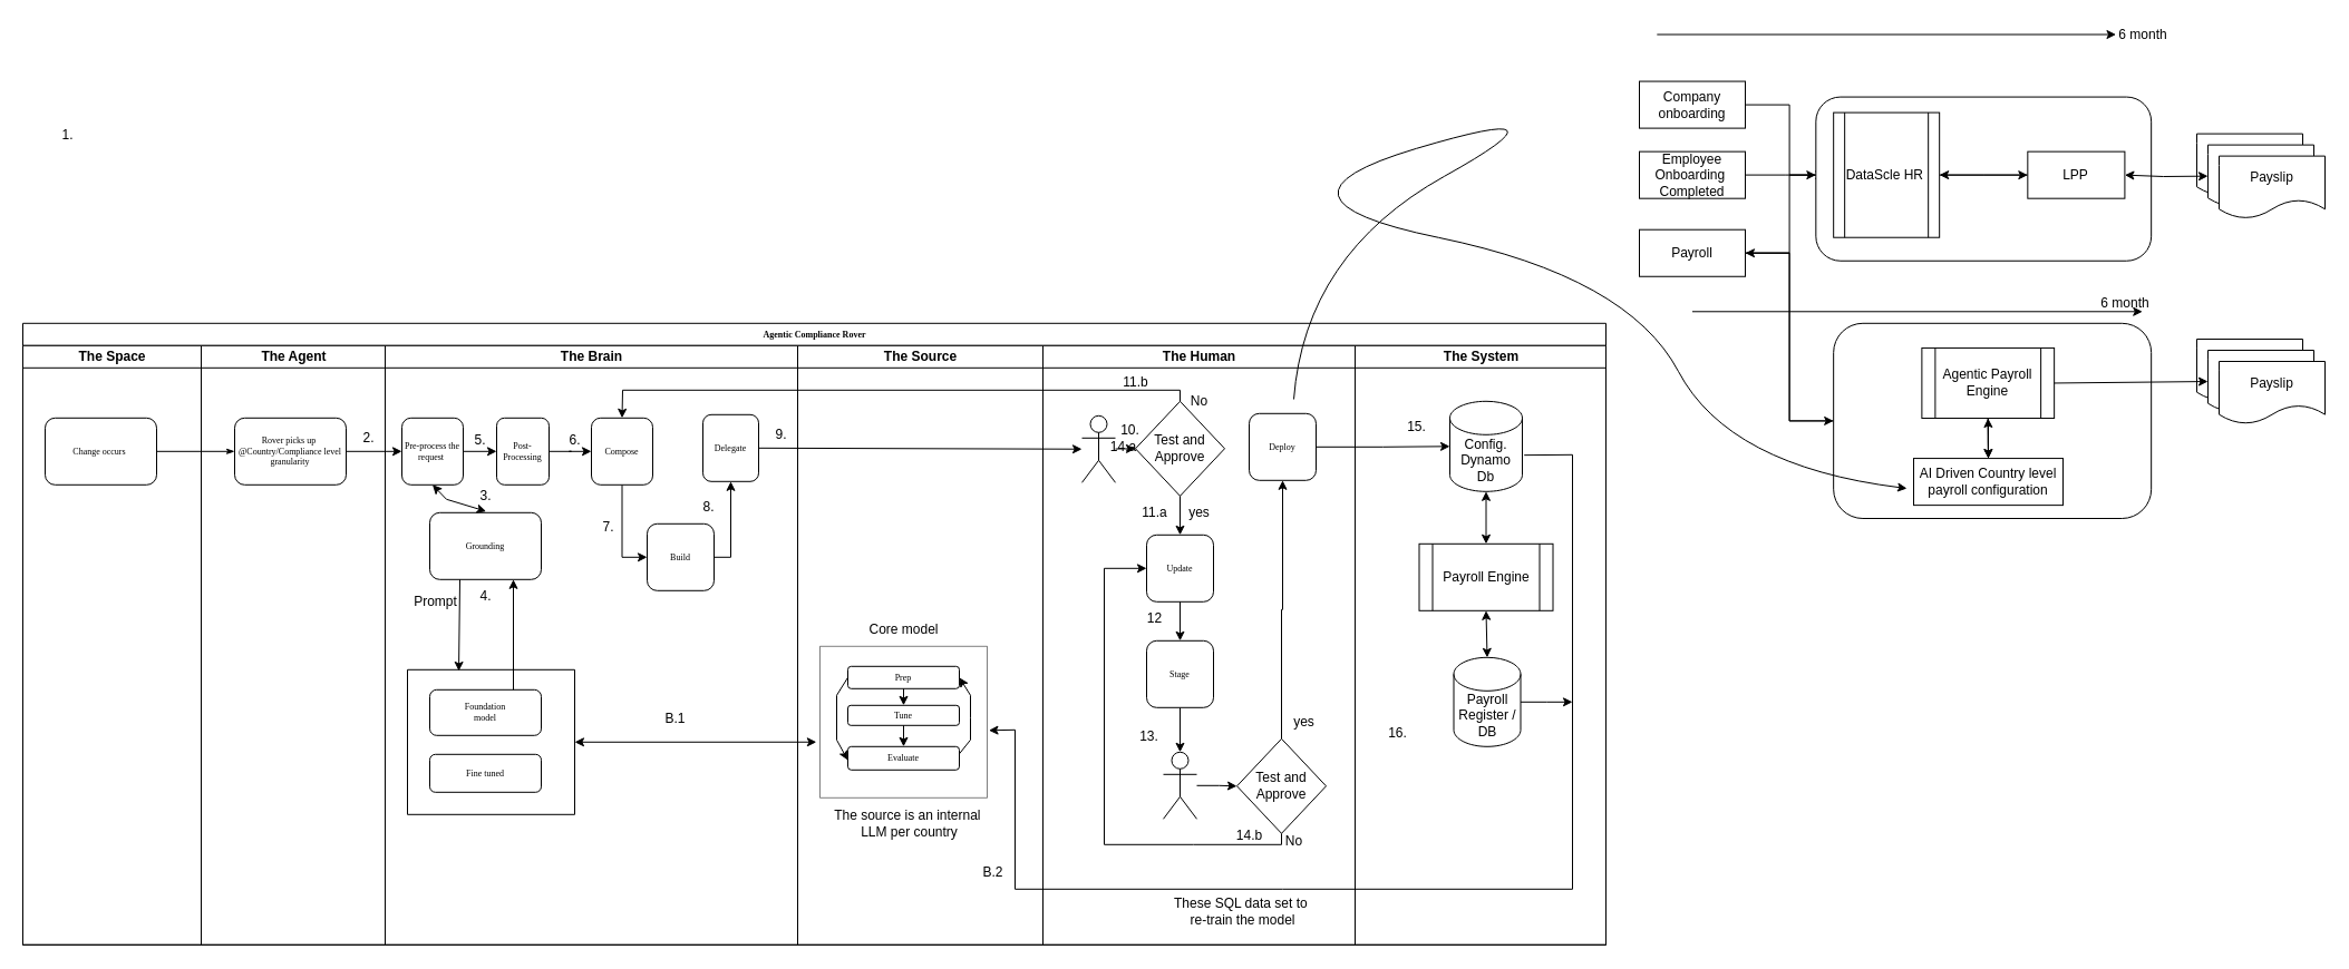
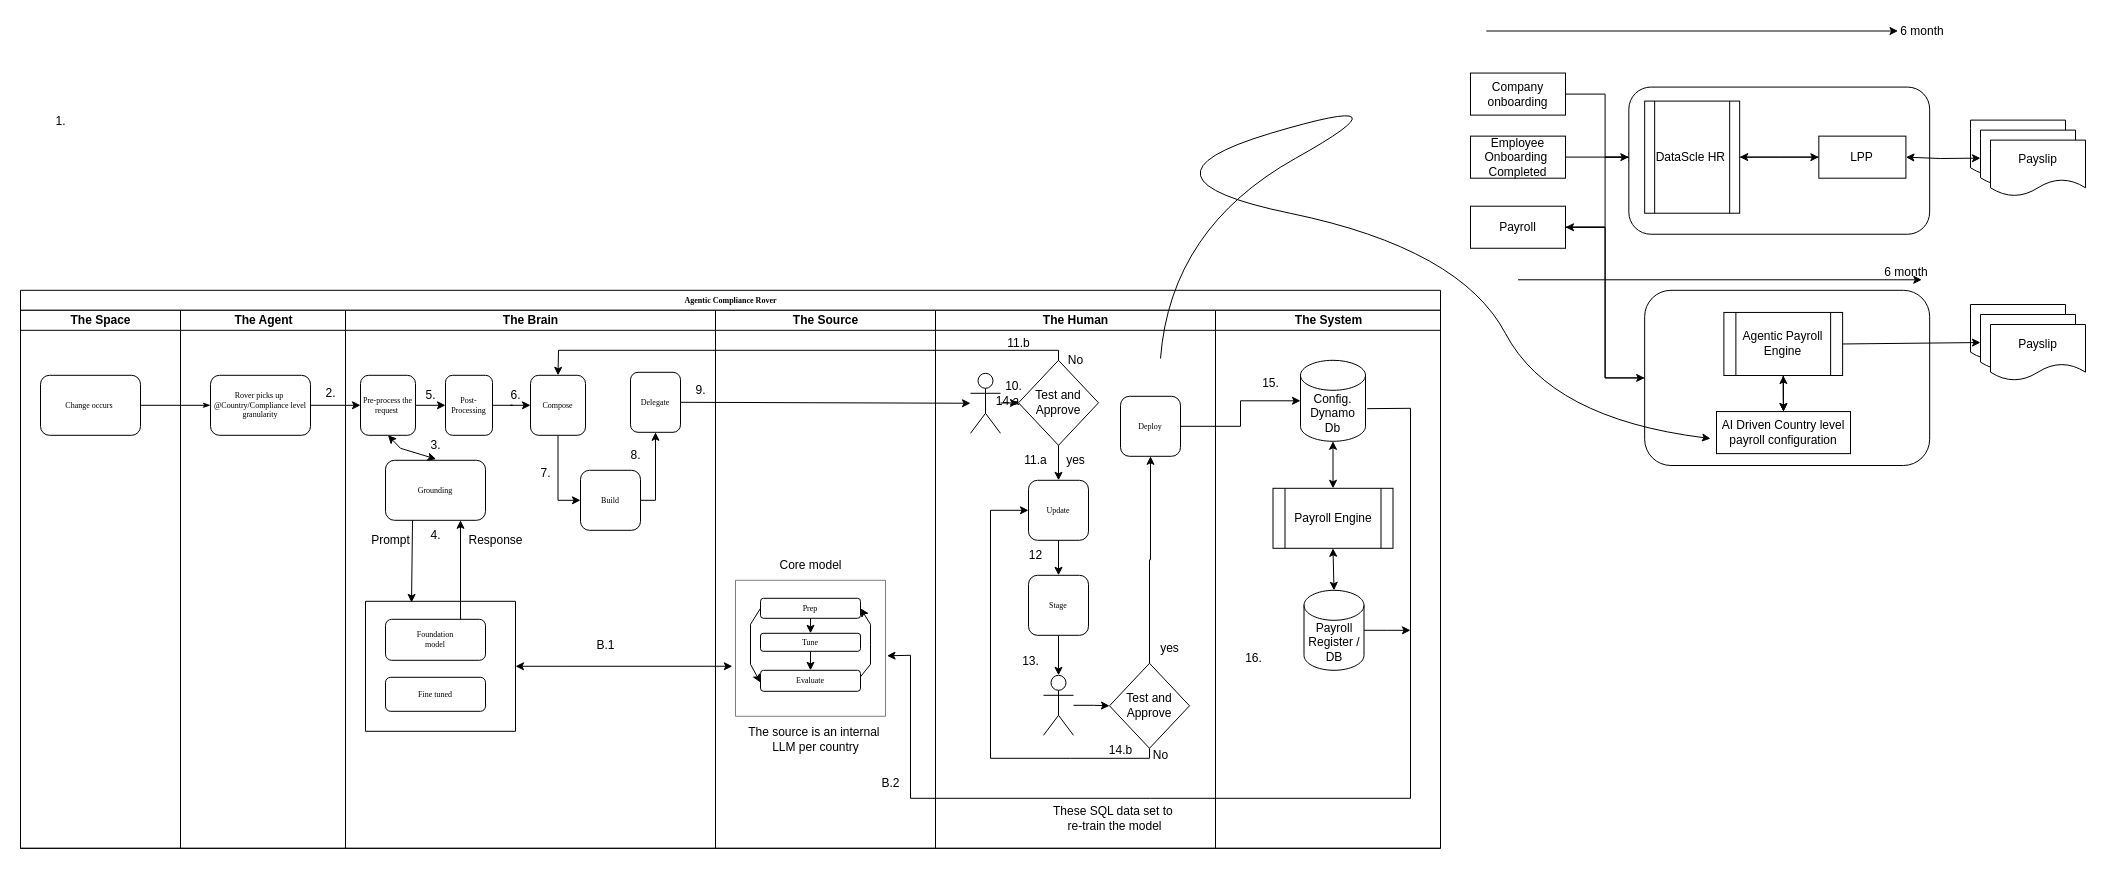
- <mxCell id="57" value="Deploy" style="rounded=1;whiteSpace=wrap;html=1;shadow=0;labelBackgroundColor=none;strokeWidth=1;fontFamily=Verdana;fontSize=8;align=center;" parent="48" vertex="1"><mxGeometry x="185" y="61" width="60" height="60" as="geometry" /></mxCell>
+ <mxCell id="57" value="Deploy" style="rounded=1;whiteSpace=wrap;html=1;shadow=0;labelBackgroundColor=none;strokeWidth=1;fontFamily=Verdana;fontSize=8;align=center;" parent="48" vertex="1"><mxGeometry x="185" y="86" width="60" height="60" as="geometry" /></mxCell>
+ <mxCell id="18" value="Response" style="text;html=1;align=center;verticalAlign=middle;resizable=0;points=[];autosize=1;strokeColor=none;fillColor=none;" parent="9" vertex="1"><mxGeometry x="110" y="215" width="80" height="30" as="geometry" /></mxCell>
